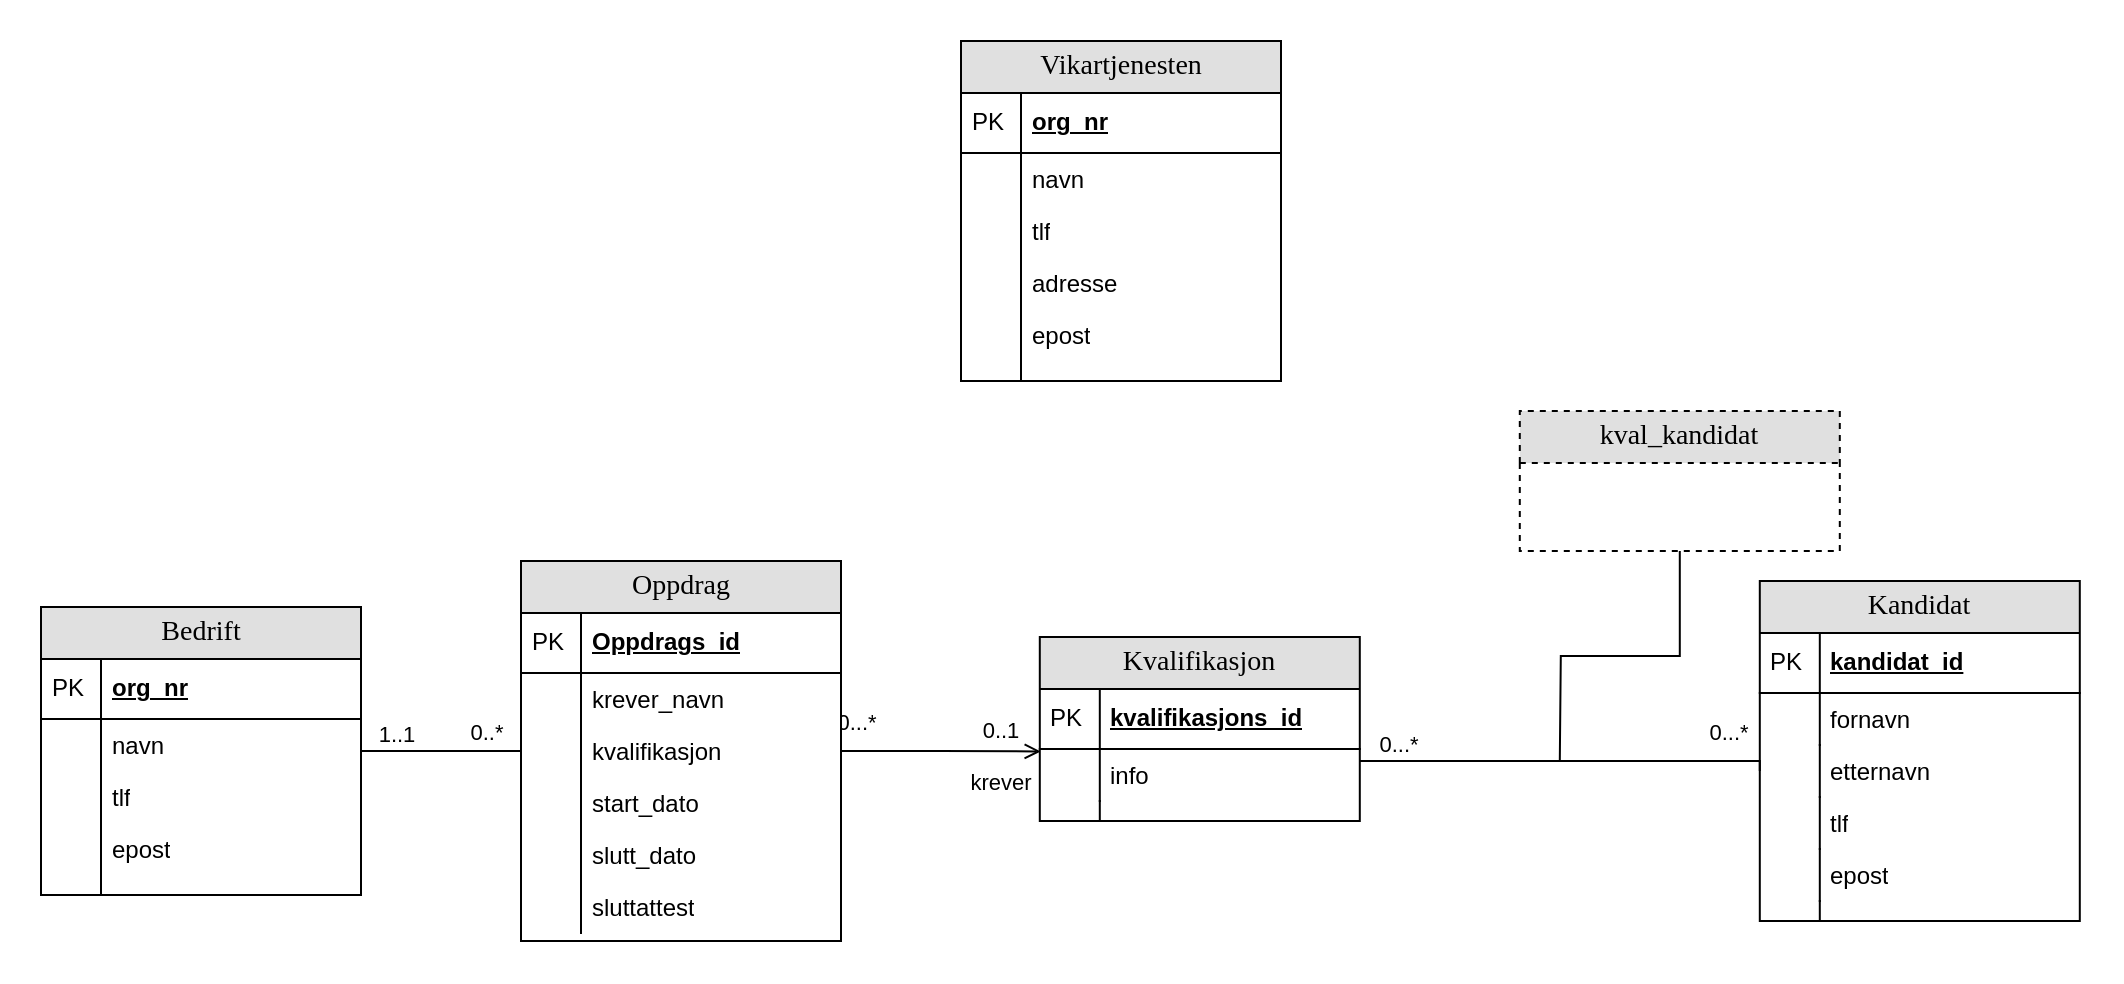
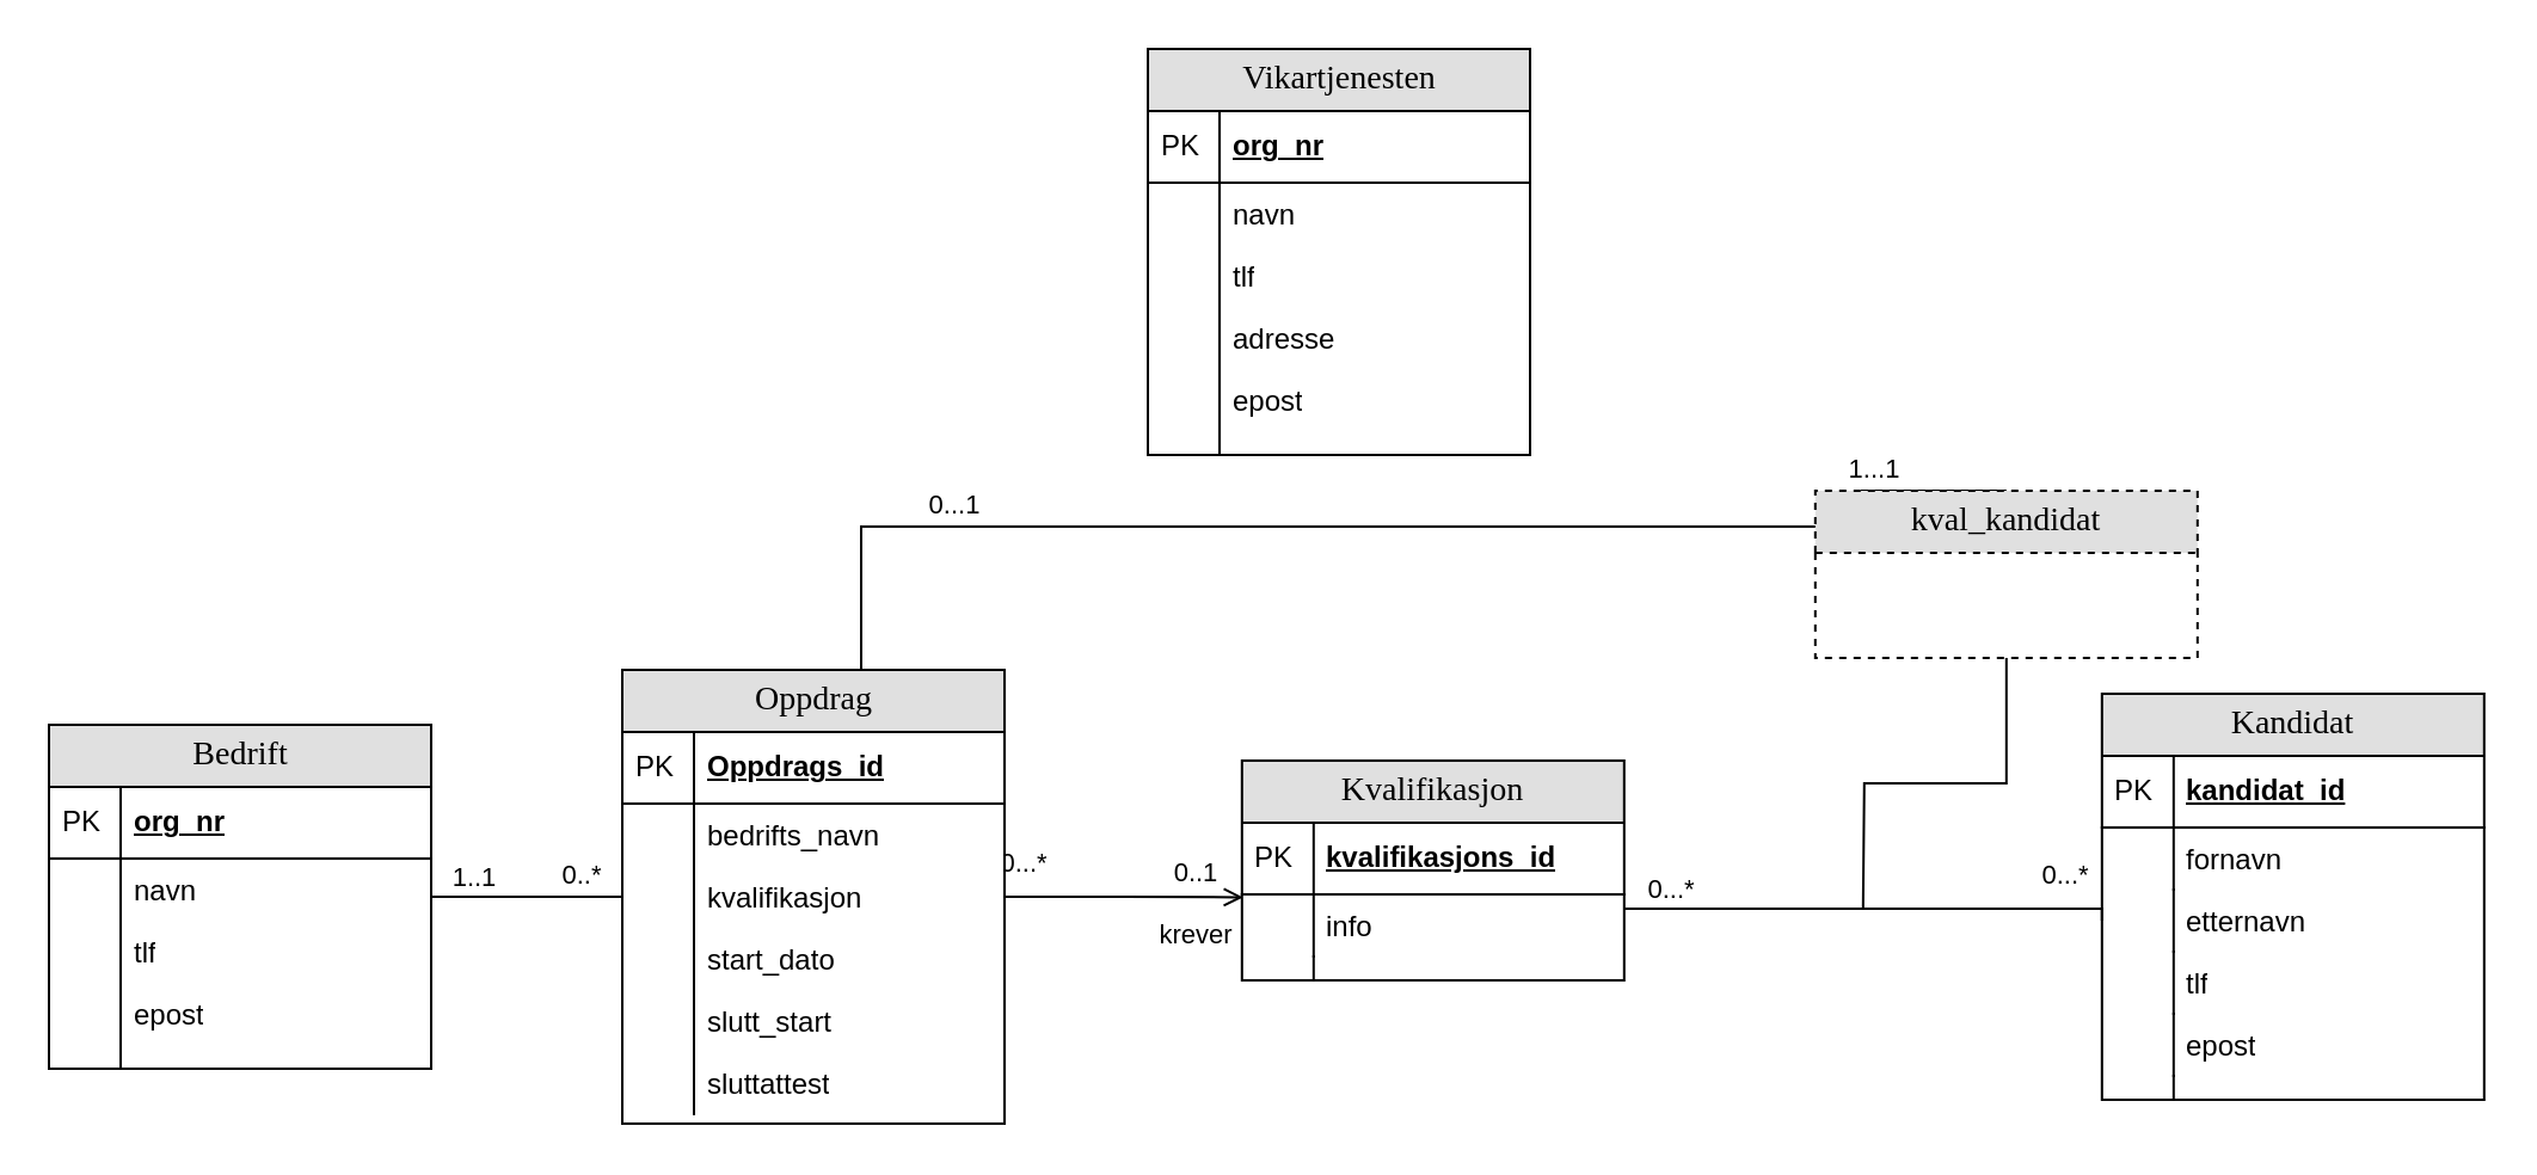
+ <mxCell id="44" style="edgeStyle=orthogonalEdgeStyle;rounded=0;orthogonalLoop=1;jettySize=auto;html=1;entryX=0.5;entryY=0;entryDx=0;entryDy=0;endArrow=none;endFill=0;" edge="1" parent="1" source="47" target="71"><mxGeometry relative="1" as="geometry"><Array as="points"><mxPoint x="360" y="220" /><mxPoint x="779" y="220" /></Array></mxGeometry></mxCell>
+ <mxCell id="45" value="0...1" style="edgeLabel;html=1;align=center;verticalAlign=middle;resizable=0;points=[];" vertex="1" connectable="0" parent="44"><mxGeometry x="-0.647" y="2" relative="1" as="geometry"><mxPoint y="-8" as="offset" /></mxGeometry></mxCell>
+ <mxCell id="46" value="1...1" style="edgeLabel;html=1;align=center;verticalAlign=middle;resizable=0;points=[];" vertex="1" connectable="0" parent="44"><mxGeometry x="0.797" y="5" relative="1" as="geometry"><mxPoint y="-5" as="offset" /></mxGeometry></mxCell>
- <mxCell id="50" value="krever_navn" style="shape=partialRectangle;top=0;left=0;right=0;bottom=0;html=1;align=left;verticalAlign=top;fillColor=none;spacingLeft=34;spacingRight=4;whiteSpace=wrap;overflow=hidden;rotatable=0;points=[[0,0.5],[1,0.5]];portConstraint=eastwest;dropTarget=0;" vertex="1" parent="47"><mxGeometry y="56" width="160" height="26" as="geometry" /></mxCell>
+ <mxCell id="50" value="bedrifts_navn" style="shape=partialRectangle;top=0;left=0;right=0;bottom=0;html=1;align=left;verticalAlign=top;fillColor=none;spacingLeft=34;spacingRight=4;whiteSpace=wrap;overflow=hidden;rotatable=0;points=[[0,0.5],[1,0.5]];portConstraint=eastwest;dropTarget=0;" vertex="1" parent="47"><mxGeometry y="56" width="160" height="26" as="geometry" /></mxCell>
- <mxCell id="56" value="slutt_dato&lt;br&gt;" style="shape=partialRectangle;top=0;left=0;right=0;bottom=0;html=1;align=left;verticalAlign=top;fillColor=none;spacingLeft=34;spacingRight=4;whiteSpace=wrap;overflow=hidden;rotatable=0;points=[[0,0.5],[1,0.5]];portConstraint=eastwest;dropTarget=0;" vertex="1" parent="47"><mxGeometry y="134" width="160" height="26" as="geometry" /></mxCell>
+ <mxCell id="56" value="slutt_start&lt;br&gt;" style="shape=partialRectangle;top=0;left=0;right=0;bottom=0;html=1;align=left;verticalAlign=top;fillColor=none;spacingLeft=34;spacingRight=4;whiteSpace=wrap;overflow=hidden;rotatable=0;points=[[0,0.5],[1,0.5]];portConstraint=eastwest;dropTarget=0;" vertex="1" parent="47"><mxGeometry y="134" width="160" height="26" as="geometry" /></mxCell>
